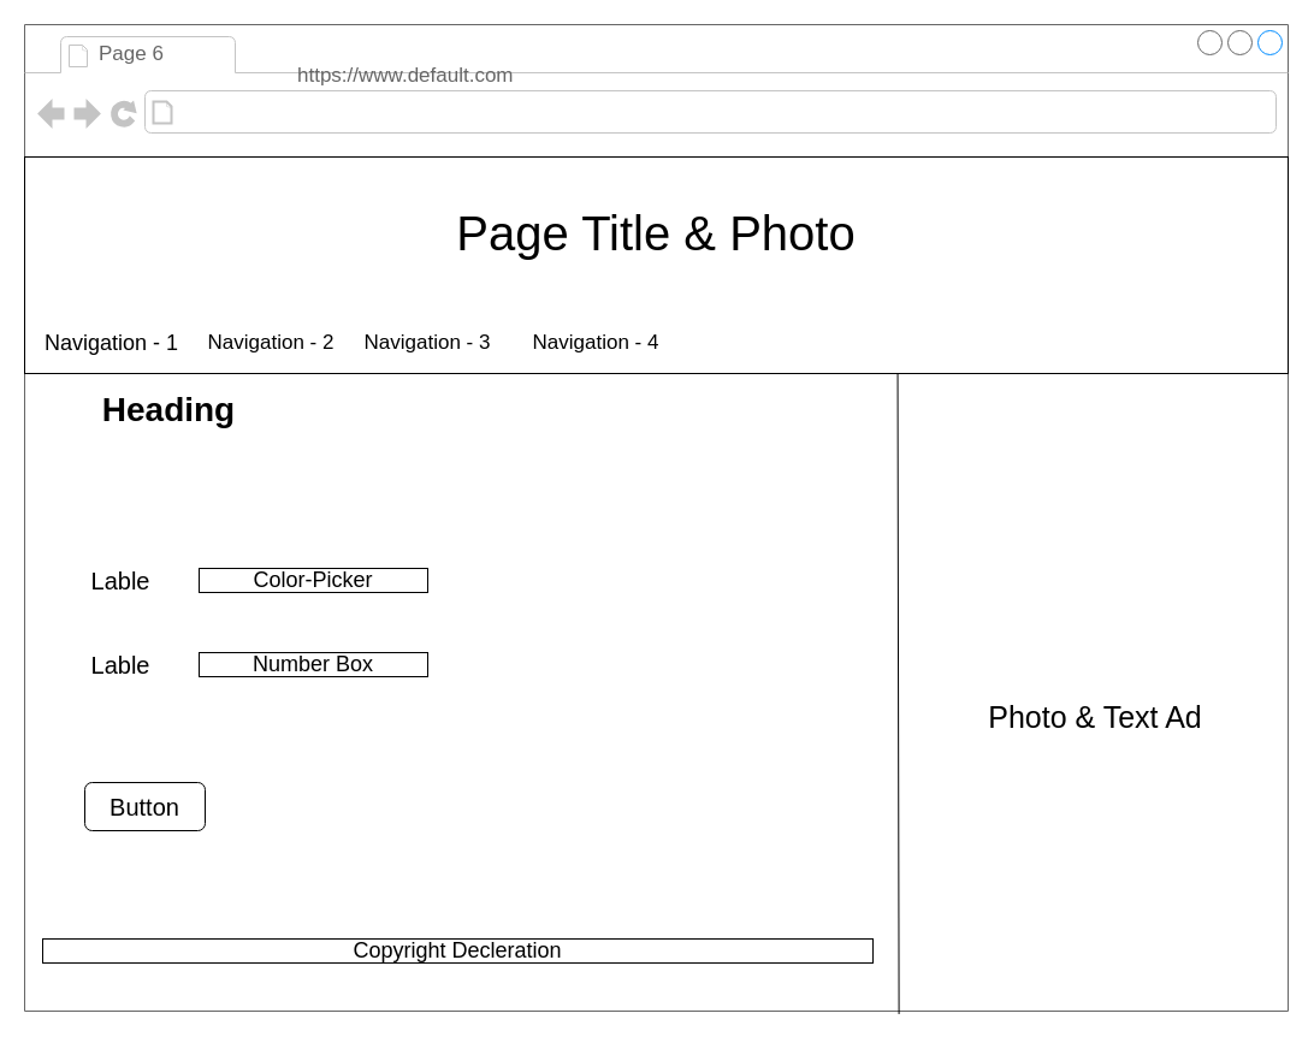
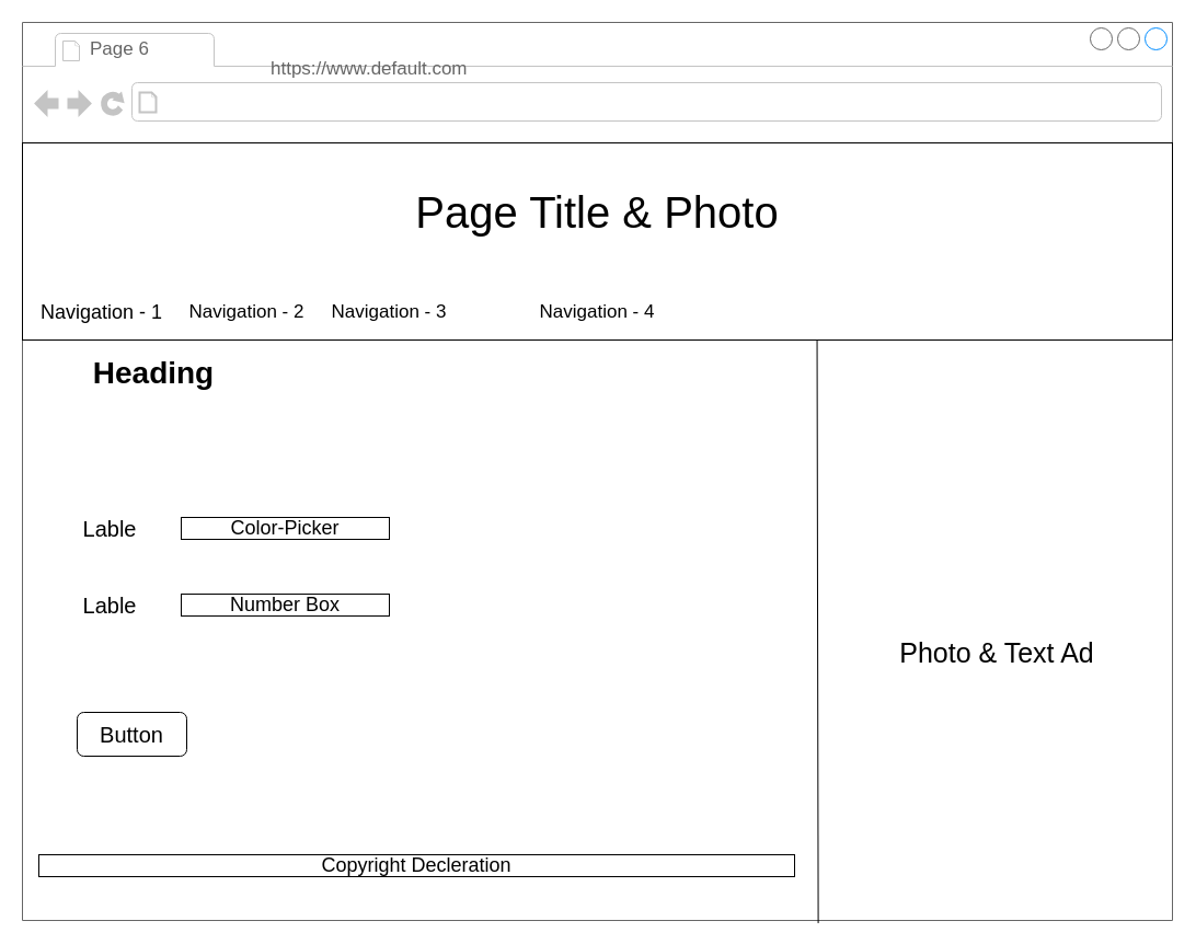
- <mxCell id="12" value="&lt;font style=&quot;font-size: 17px&quot;&gt;Navigation - 4&lt;/font&gt;" style="text;html=1;strokeColor=none;fillColor=none;align=center;verticalAlign=middle;whiteSpace=wrap;rounded=0;" parent="2" vertex="1"><mxGeometry x="410" y="245" width="130" height="40" as="geometry" /></mxCell>
+ <mxCell id="12" value="&lt;font style=&quot;font-size: 17px&quot;&gt;Navigation - 4&lt;/font&gt;" style="text;html=1;strokeColor=none;fillColor=none;align=center;verticalAlign=middle;whiteSpace=wrap;rounded=0;" parent="2" vertex="1"><mxGeometry x="460" y="245" width="130" height="40" as="geometry" /></mxCell>
